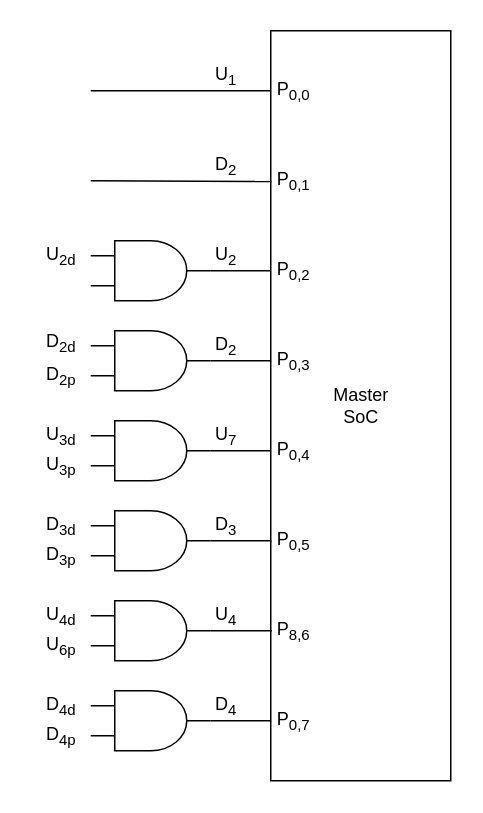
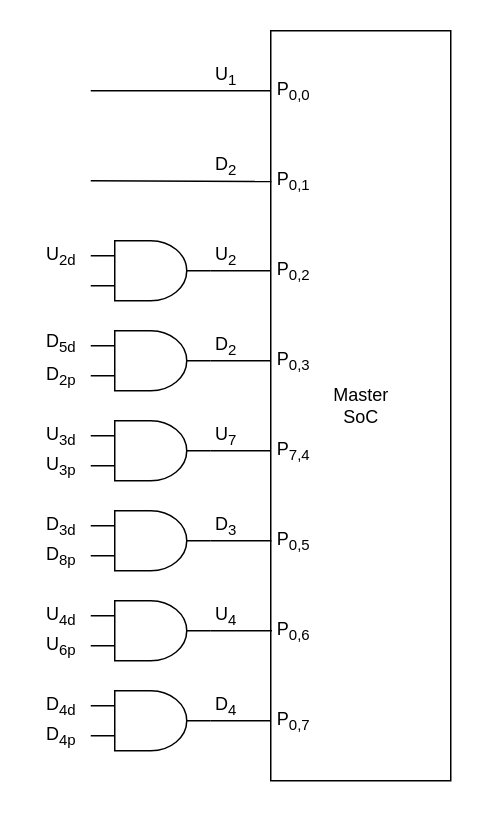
- <mxCell id="4" value="D&lt;sub&gt;2d&lt;/sub&gt;" style="text;html=1;align=center;verticalAlign=middle;resizable=1;points=[];autosize=1;strokeColor=none;fillColor=none;strokeWidth=1;" parent="1" vertex="1"><mxGeometry x="20" y="215" width="40" height="25" as="geometry" /></mxCell>
+ <mxCell id="4" value="D&lt;sub&gt;5d&lt;/sub&gt;" style="text;html=1;align=center;verticalAlign=middle;resizable=1;points=[];autosize=1;strokeColor=none;fillColor=none;strokeWidth=1;" parent="1" vertex="1"><mxGeometry x="20" y="215" width="40" height="25" as="geometry" /></mxCell>
- <mxCell id="34" value="P&lt;sub&gt;0,4&lt;/sub&gt;" style="text;html=1;align=center;verticalAlign=middle;resizable=1;points=[];autosize=1;strokeColor=none;fillColor=none;" parent="1" vertex="1"><mxGeometry x="170" y="285" width="50" height="30" as="geometry" /></mxCell>
+ <mxCell id="34" value="P&lt;sub&gt;7,4&lt;/sub&gt;" style="text;html=1;align=center;verticalAlign=middle;resizable=1;points=[];autosize=1;strokeColor=none;fillColor=none;" parent="1" vertex="1"><mxGeometry x="170" y="285" width="50" height="30" as="geometry" /></mxCell>
- <mxCell id="9" value="D&lt;sub&gt;3p&lt;/sub&gt;" style="text;html=1;align=center;verticalAlign=middle;resizable=1;points=[];autosize=1;strokeColor=none;fillColor=none;strokeWidth=1;" parent="1" vertex="1"><mxGeometry x="20" y="360" width="40" height="20" as="geometry" /></mxCell>
+ <mxCell id="9" value="D&lt;sub&gt;8p&lt;/sub&gt;" style="text;html=1;align=center;verticalAlign=middle;resizable=1;points=[];autosize=1;strokeColor=none;fillColor=none;strokeWidth=1;" parent="1" vertex="1"><mxGeometry x="20" y="360" width="40" height="20" as="geometry" /></mxCell>
- <mxCell id="36" value="P&lt;sub&gt;8,6&lt;/sub&gt;" style="text;html=1;align=center;verticalAlign=middle;resizable=1;points=[];autosize=1;strokeColor=none;fillColor=none;" parent="1" vertex="1"><mxGeometry x="170" y="405" width="50" height="30" as="geometry" /></mxCell>
+ <mxCell id="36" value="P&lt;sub&gt;0,6&lt;/sub&gt;" style="text;html=1;align=center;verticalAlign=middle;resizable=1;points=[];autosize=1;strokeColor=none;fillColor=none;" parent="1" vertex="1"><mxGeometry x="170" y="405" width="50" height="30" as="geometry" /></mxCell>
